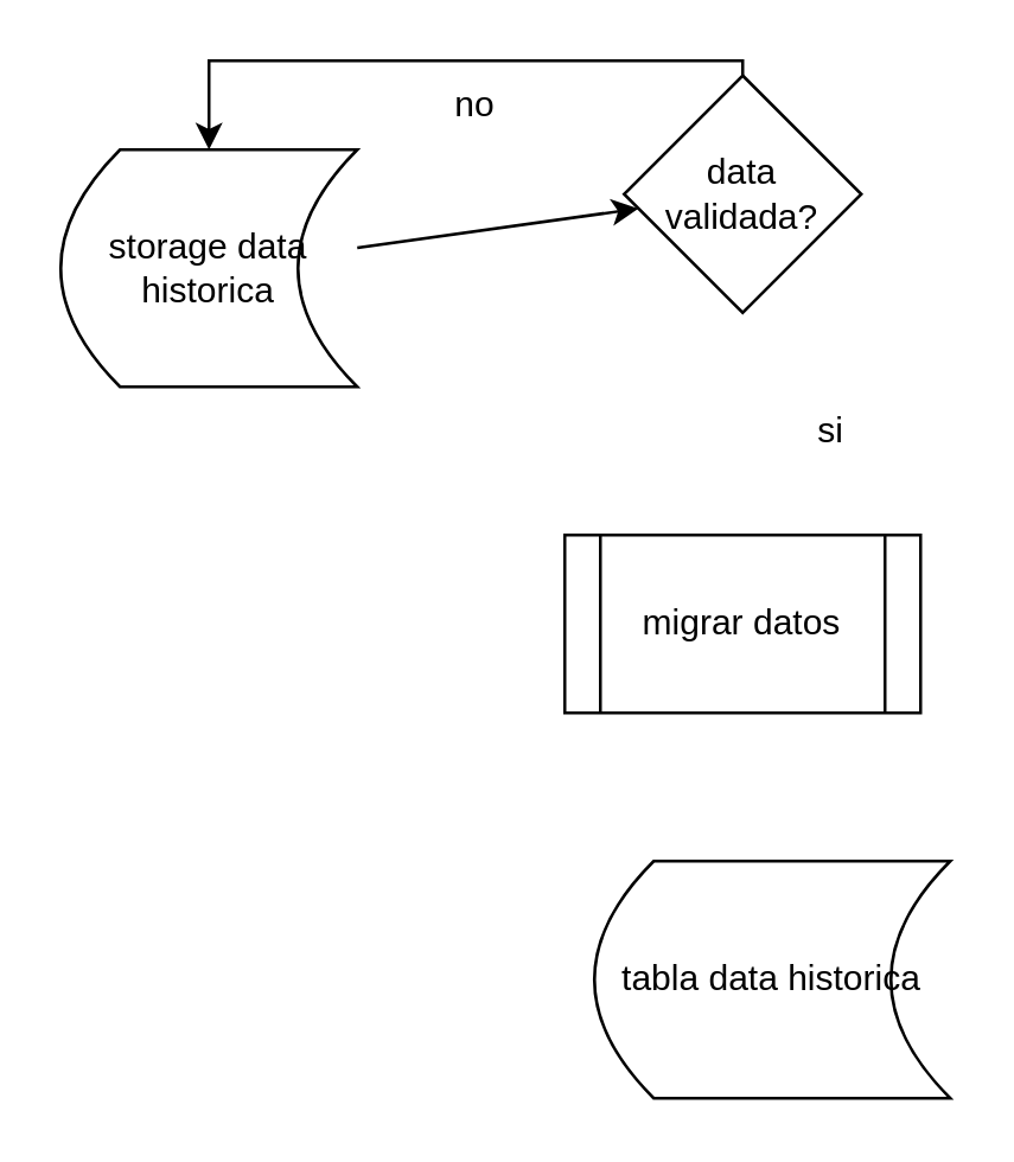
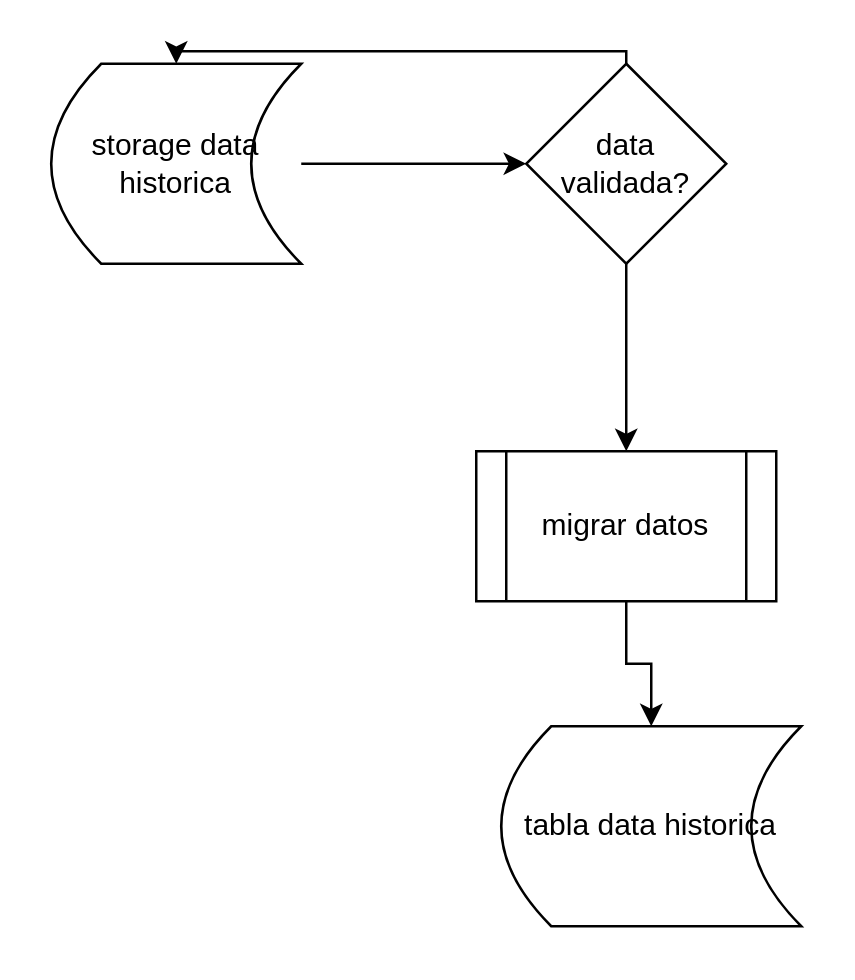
- <mxCell id="10" value="no" style="text;html=1;strokeColor=none;fillColor=none;align=center;verticalAlign=middle;whiteSpace=wrap;rounded=0;" vertex="1" parent="1"><mxGeometry x="130" y="20" width="60" height="30" as="geometry" /></mxCell>
- <mxCell id="3" value="storage data historica" style="shape=dataStorage;whiteSpace=wrap;html=1;fixedSize=1;" vertex="1" parent="1"><mxGeometry x="20" y="50" width="100" height="80" as="geometry" /></mxCell>
+ <mxCell id="3" value="storage data historica" style="shape=dataStorage;whiteSpace=wrap;html=1;fixedSize=1;" vertex="1" parent="1"><mxGeometry x="20" y="25" width="100" height="80" as="geometry" /></mxCell>
+ <mxCell id="7" value="" style="endArrow=classic;html=1;rounded=0;exitX=0.5;exitY=1;exitDx=0;exitDy=0;entryX=0.5;entryY=0;entryDx=0;entryDy=0;" edge="1" parent="1" source="2" target="6"><mxGeometry width="50" height="50" relative="1" as="geometry"><mxPoint x="300" y="150" as="sourcePoint" /><mxPoint x="350" y="100" as="targetPoint" /></mxGeometry></mxCell>
- <mxCell id="9" value="si" style="text;html=1;strokeColor=none;fillColor=none;align=center;verticalAlign=middle;whiteSpace=wrap;rounded=0;" vertex="1" parent="1"><mxGeometry x="250" y="130" width="60" height="30" as="geometry" /></mxCell>
+ <mxCell id="5" style="edgeStyle=orthogonalEdgeStyle;rounded=0;orthogonalLoop=1;jettySize=auto;html=1;exitX=0.5;exitY=1;exitDx=0;exitDy=0;entryX=0.5;entryY=0;entryDx=0;entryDy=0;" edge="1" parent="1" source="6" target="11"><mxGeometry relative="1" as="geometry" /></mxCell>
